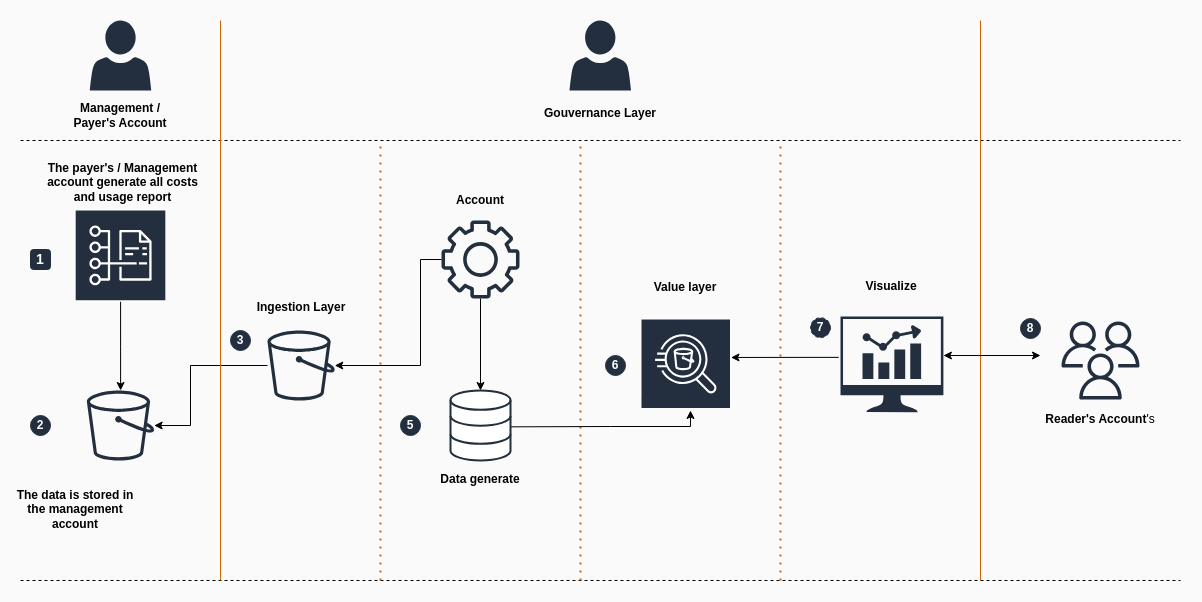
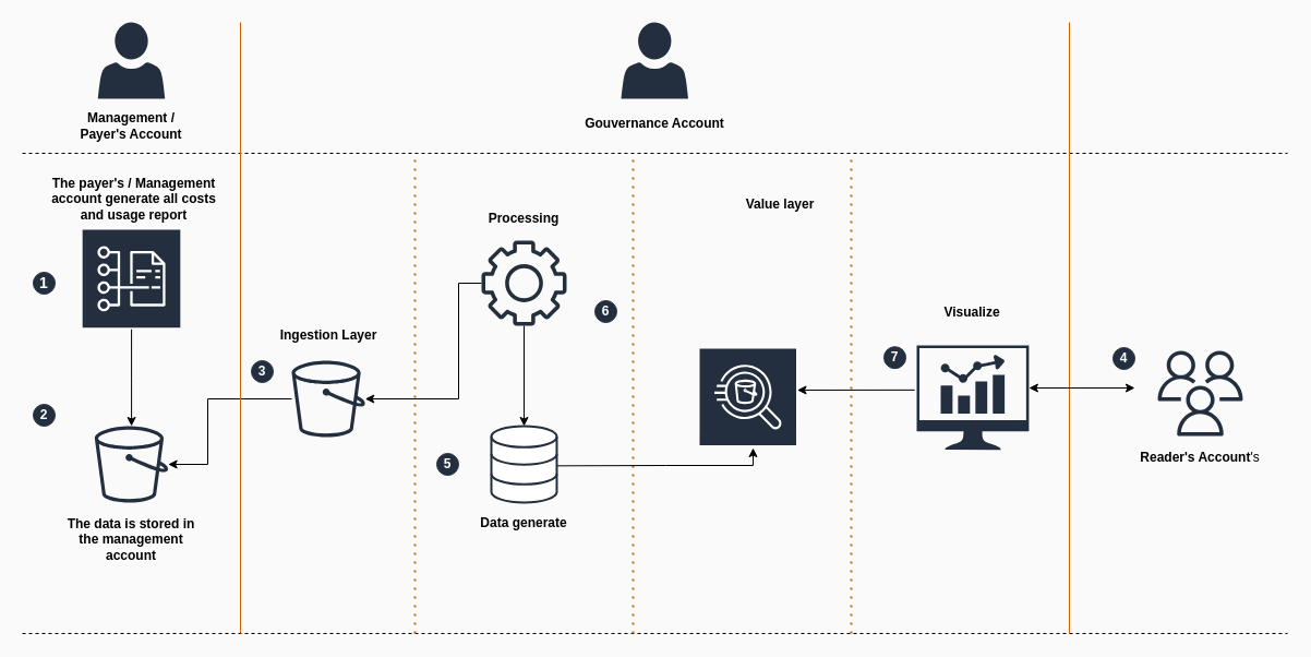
- <mxCell id="10" value="&lt;div&gt;&lt;b&gt;Gouvernance Layer&lt;/b&gt;&lt;br&gt;&lt;/div&gt;" style="rounded=0;whiteSpace=wrap;html=1;strokeColor=none;fillColor=none;" vertex="1" parent="1"><mxGeometry x="529.75" y="80" width="140" height="65" as="geometry" /></mxCell>
+ <mxCell id="10" value="&lt;div&gt;&lt;b&gt;Gouvernance Account&lt;/b&gt;&lt;br&gt;&lt;/div&gt;" style="rounded=0;whiteSpace=wrap;html=1;strokeColor=none;fillColor=none;" vertex="1" parent="1"><mxGeometry x="529.75" y="80" width="140" height="65" as="geometry" /></mxCell>
- <mxCell id="32" value="Account" style="rounded=0;whiteSpace=wrap;html=1;strokeColor=none;fillColor=none;fontStyle=1" vertex="1" parent="1"><mxGeometry x="420" y="170" width="120" height="60" as="geometry" /></mxCell>
+ <mxCell id="32" value="Processing" style="rounded=0;whiteSpace=wrap;html=1;strokeColor=none;fillColor=none;fontStyle=1" vertex="1" parent="1"><mxGeometry x="420" y="170" width="120" height="60" as="geometry" /></mxCell>
- <mxCell id="36" value="&lt;font style=&quot;font-size: 14px;&quot;&gt;&lt;b&gt;&lt;font style=&quot;font-size: 14px;&quot;&gt;1&lt;/font&gt;&lt;/b&gt;&lt;/font&gt;" style="whiteSpace=wrap;html=1;aspect=fixed;strokeColor=#232F3E;fontColor=#FFFFFF;fillColor=#232F3E;rounded=1;" vertex="1" parent="1"><mxGeometry x="30" y="249" width="20" height="20" as="geometry" /></mxCell>
+ <mxCell id="36" value="&lt;font style=&quot;font-size: 14px;&quot;&gt;&lt;b&gt;&lt;font style=&quot;font-size: 14px;&quot;&gt;1&lt;/font&gt;&lt;/b&gt;&lt;/font&gt;" style="ellipse;whiteSpace=wrap;html=1;aspect=fixed;strokeColor=#232F3E;fontColor=#FFFFFF;fillColor=#232F3E;" vertex="1" parent="1"><mxGeometry x="30" y="249" width="20" height="20" as="geometry" /></mxCell>
- <mxCell id="30" value="Value layer" style="rounded=0;whiteSpace=wrap;html=1;strokeColor=none;fillColor=none;fontStyle=1" vertex="1" parent="1"><mxGeometry x="625.25" y="257.16" width="120" height="60" as="geometry" /></mxCell>
+ <mxCell id="30" value="Value layer" style="rounded=0;whiteSpace=wrap;html=1;strokeColor=none;fillColor=none;fontStyle=1" vertex="1" parent="1"><mxGeometry x="655.25" y="157.16" width="120" height="60" as="geometry" /></mxCell>
- <mxCell id="41" value="&lt;b&gt;7&lt;/b&gt;" style="ellipse;whiteSpace=wrap;html=1;aspect=fixed;strokeColor=#232F3E;fontColor=#FFFFFF;fillColor=#232F3E;dashed=1;" vertex="1" parent="1"><mxGeometry x="810" y="317.16" width="20" height="20" as="geometry" /></mxCell>
+ <mxCell id="41" value="&lt;b&gt;7&lt;/b&gt;" style="ellipse;whiteSpace=wrap;html=1;aspect=fixed;strokeColor=#232F3E;fontColor=#FFFFFF;fillColor=#232F3E;" vertex="1" parent="1"><mxGeometry x="810" y="317.16" width="20" height="20" as="geometry" /></mxCell>
- <mxCell id="42" value="&lt;b&gt;8&lt;/b&gt;" style="ellipse;whiteSpace=wrap;html=1;aspect=fixed;strokeColor=#232F3E;fontColor=#FFFFFF;fillColor=#232F3E;" vertex="1" parent="1"><mxGeometry x="1020" y="318.01" width="20" height="20" as="geometry" /></mxCell>
+ <mxCell id="42" value="&lt;b&gt;4&lt;/b&gt;" style="ellipse;whiteSpace=wrap;html=1;aspect=fixed;strokeColor=#232F3E;fontColor=#FFFFFF;fillColor=#232F3E;" vertex="1" parent="1"><mxGeometry x="1020" y="318.01" width="20" height="20" as="geometry" /></mxCell>
- <mxCell id="39" value="&lt;b&gt;6&lt;/b&gt;" style="ellipse;whiteSpace=wrap;html=1;aspect=fixed;strokeColor=#232F3E;fontColor=#FFFFFF;fillColor=#232F3E;" vertex="1" parent="1"><mxGeometry x="605" y="355" width="20" height="20" as="geometry" /></mxCell>
+ <mxCell id="39" value="&lt;b&gt;6&lt;/b&gt;" style="ellipse;whiteSpace=wrap;html=1;aspect=fixed;strokeColor=#232F3E;fontColor=#FFFFFF;fillColor=#232F3E;" vertex="1" parent="1"><mxGeometry x="545" y="275" width="20" height="20" as="geometry" /></mxCell>
- <mxCell id="37" value="&lt;b&gt;2&lt;/b&gt;" style="ellipse;whiteSpace=wrap;html=1;aspect=fixed;strokeColor=#232F3E;fontColor=#FFFFFF;fillColor=#232F3E;" vertex="1" parent="1"><mxGeometry x="30" y="415" width="20" height="20" as="geometry" /></mxCell>
+ <mxCell id="37" value="&lt;b&gt;2&lt;/b&gt;" style="ellipse;whiteSpace=wrap;html=1;aspect=fixed;strokeColor=#232F3E;fontColor=#FFFFFF;fillColor=#232F3E;" vertex="1" parent="1"><mxGeometry x="30" y="370" width="20" height="20" as="geometry" /></mxCell>
- <mxCell id="7" value="&lt;div&gt;&lt;b&gt;The data is stored in the management account&lt;/b&gt;&lt;/div&gt;" style="rounded=0;whiteSpace=wrap;html=1;strokeColor=none;fillColor=none;" vertex="1" parent="1"><mxGeometry x="15" y="479" width="120" height="60" as="geometry" /></mxCell>
+ <mxCell id="7" value="&lt;div&gt;&lt;b&gt;The data is stored in the management account&lt;/b&gt;&lt;/div&gt;" style="rounded=0;whiteSpace=wrap;html=1;strokeColor=none;fillColor=none;" vertex="1" parent="1"><mxGeometry x="60" y="464" width="120" height="60" as="geometry" /></mxCell>
